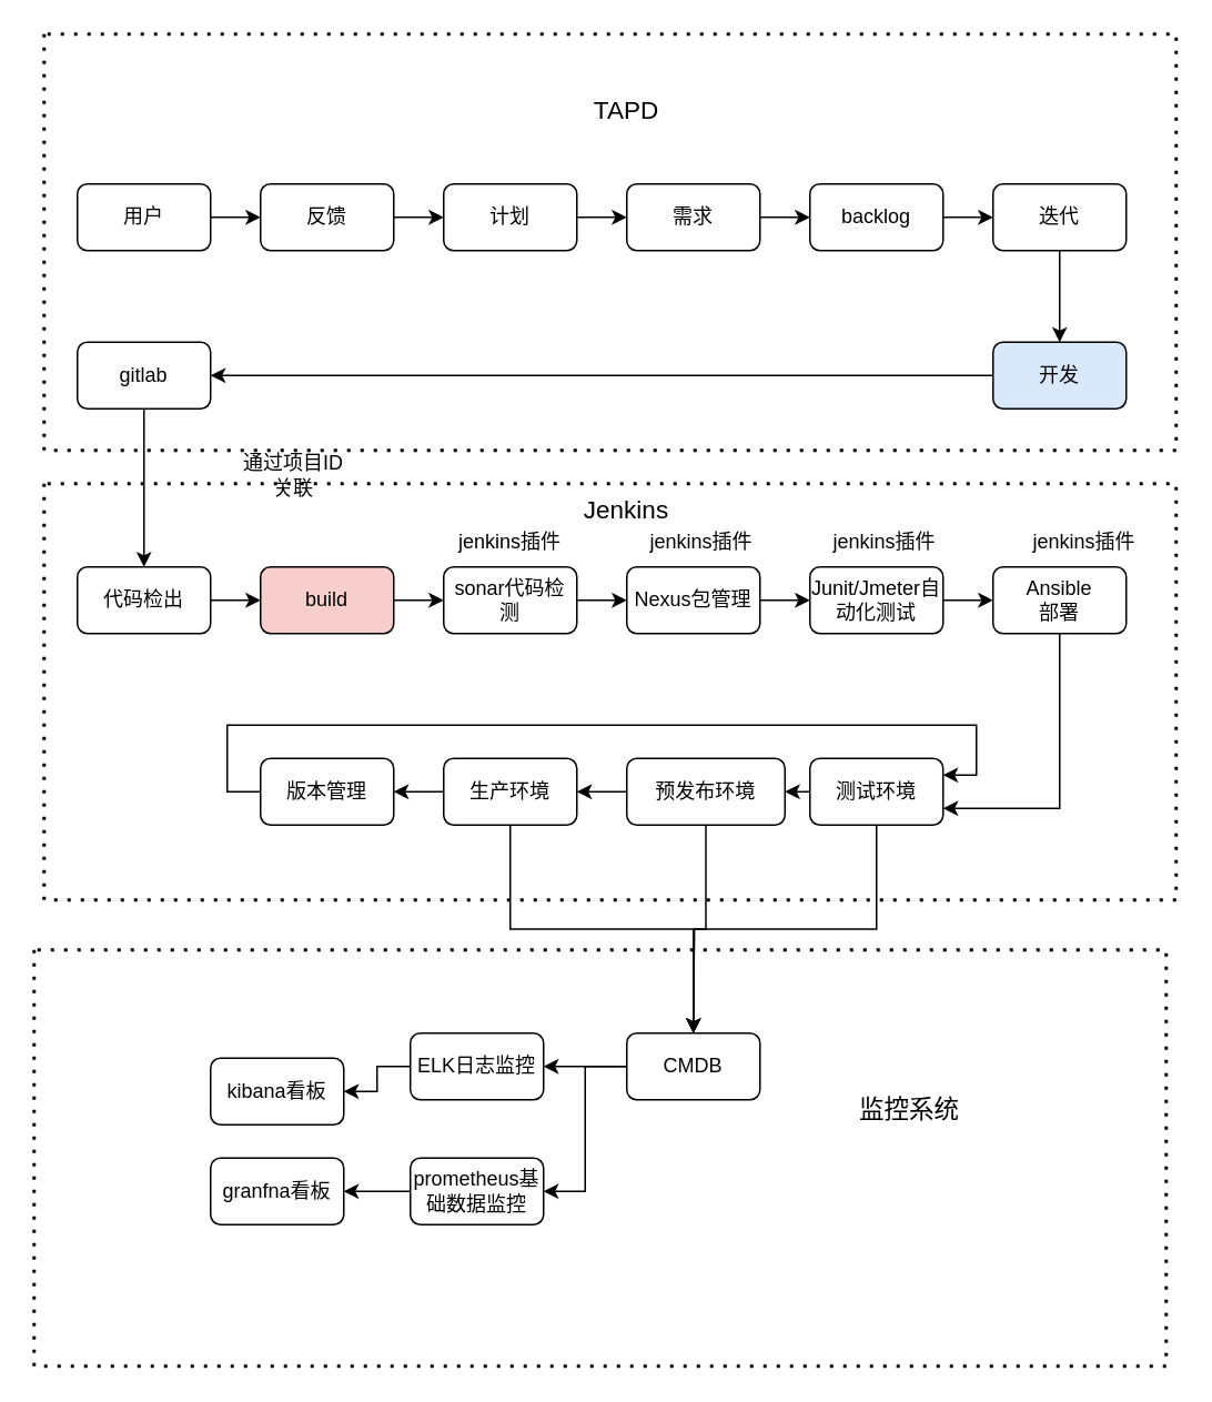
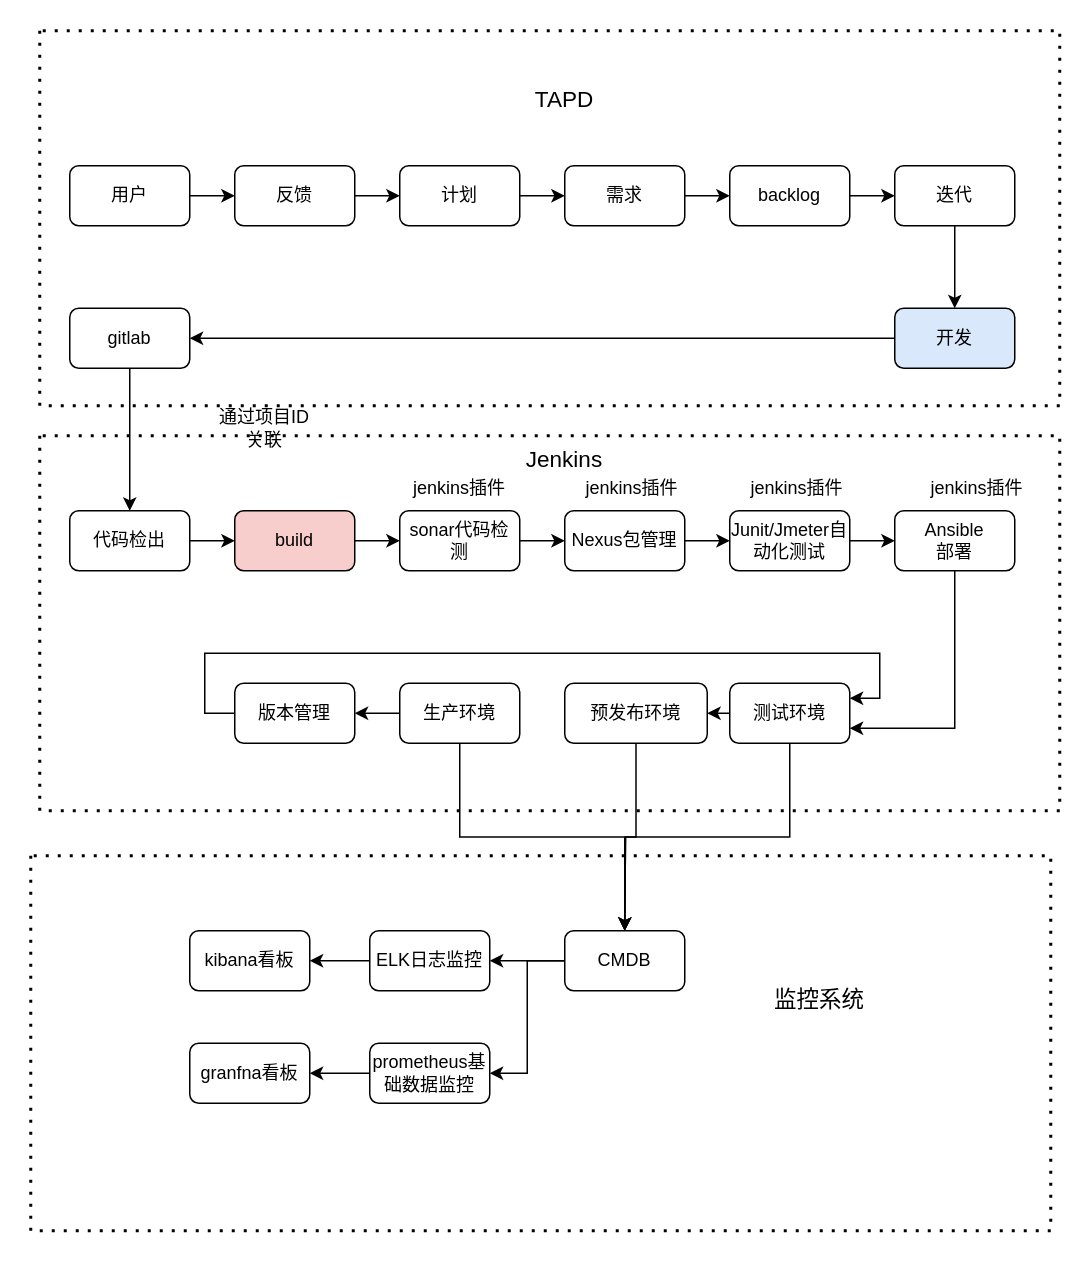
- <mxCell id="25" style="edgeStyle=orthogonalEdgeStyle;rounded=0;orthogonalLoop=1;jettySize=auto;html=1;exitX=0;exitY=0.5;exitDx=0;exitDy=0;entryX=1;entryY=0.5;entryDx=0;entryDy=0;" edge="1" parent="1" source="27" target="24"><mxGeometry relative="1" as="geometry" /></mxCell>
- <mxCell id="36" value="kibana看板" style="rounded=1;whiteSpace=wrap;html=1;" vertex="1" parent="1"><mxGeometry x="126" y="635" width="80" height="40" as="geometry" /></mxCell>
+ <mxCell id="36" value="kibana看板" style="rounded=1;whiteSpace=wrap;html=1;" vertex="1" parent="1"><mxGeometry x="126" y="620" width="80" height="40" as="geometry" /></mxCell>
